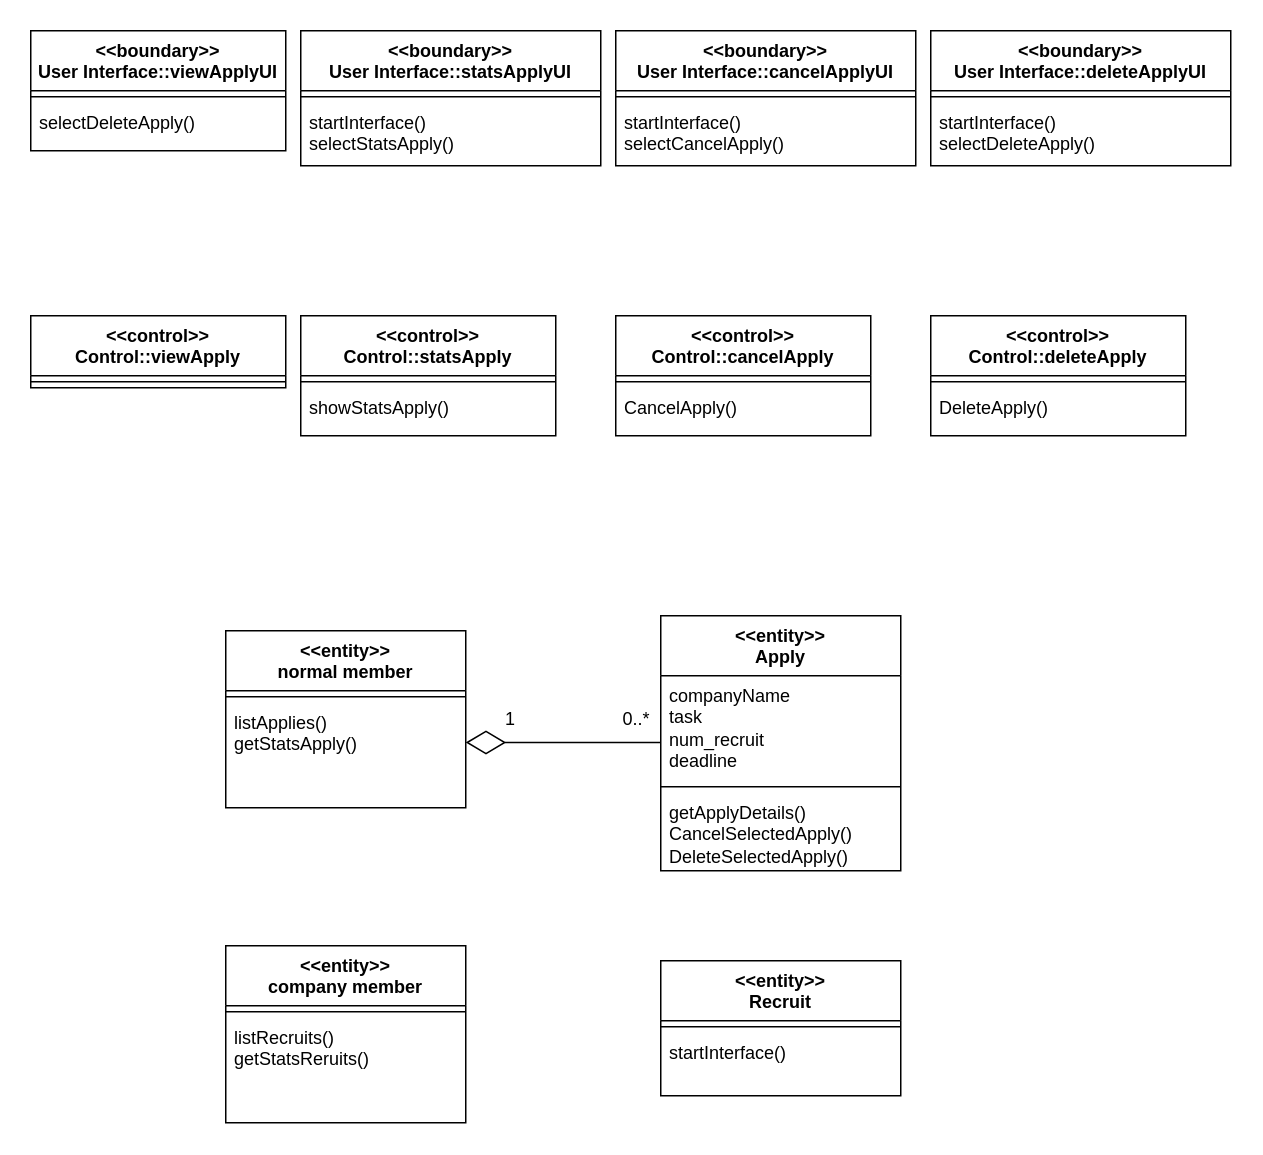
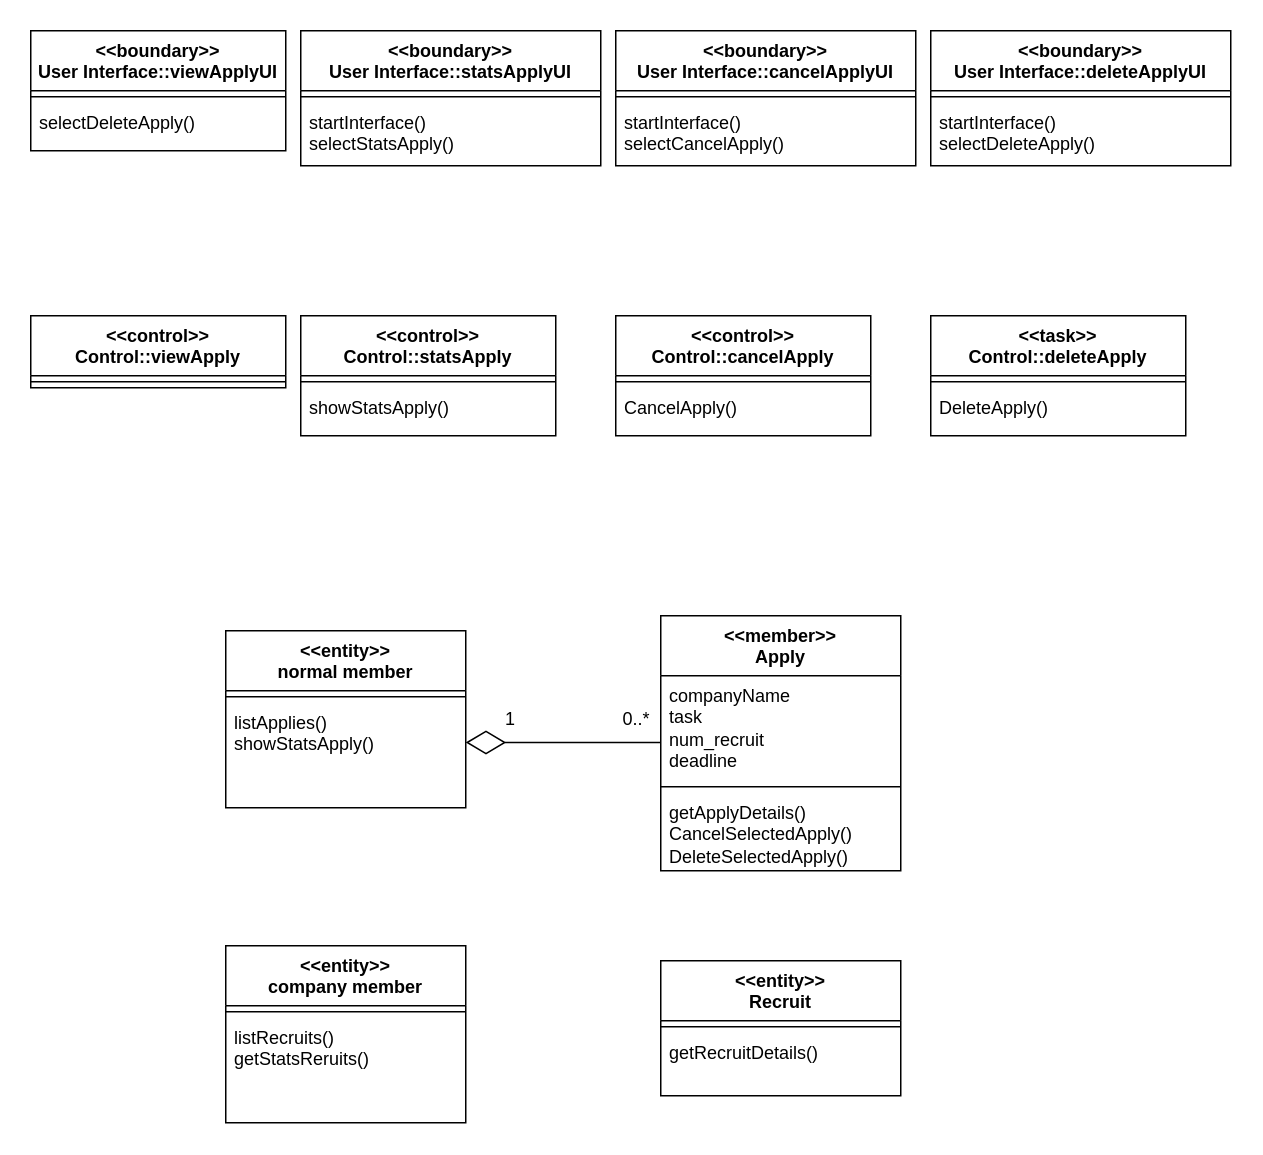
- <mxCell id="26" value="&amp;lt;&amp;lt;control&amp;gt;&amp;gt;&lt;br&gt;Control::deleteApply" style="swimlane;fontStyle=1;align=center;verticalAlign=top;childLayout=stackLayout;horizontal=1;startSize=40;horizontalStack=0;resizeParent=1;resizeParentMax=0;resizeLast=0;collapsible=1;marginBottom=0;whiteSpace=wrap;html=1;" parent="1" vertex="1"><mxGeometry x="620" y="210" width="170" height="80" as="geometry"><mxRectangle x="70" y="230" width="140" height="60" as="alternateBounds" /></mxGeometry></mxCell>
+ <mxCell id="26" value="&amp;lt;&amp;lt;task&amp;gt;&amp;gt;&lt;br&gt;Control::deleteApply" style="swimlane;fontStyle=1;align=center;verticalAlign=top;childLayout=stackLayout;horizontal=1;startSize=40;horizontalStack=0;resizeParent=1;resizeParentMax=0;resizeLast=0;collapsible=1;marginBottom=0;whiteSpace=wrap;html=1;" parent="1" vertex="1"><mxGeometry x="620" y="210" width="170" height="80" as="geometry"><mxRectangle x="70" y="230" width="140" height="60" as="alternateBounds" /></mxGeometry></mxCell>
- <mxCell id="5" value="&amp;lt;&amp;lt;entity&amp;gt;&amp;gt;&lt;br&gt;Apply" style="swimlane;fontStyle=1;align=center;verticalAlign=top;childLayout=stackLayout;horizontal=1;startSize=40;horizontalStack=0;resizeParent=1;resizeParentMax=0;resizeLast=0;collapsible=1;marginBottom=0;whiteSpace=wrap;html=1;" parent="1" vertex="1"><mxGeometry x="440" y="410" width="160" height="170" as="geometry"><mxRectangle x="70" y="230" width="140" height="60" as="alternateBounds" /></mxGeometry></mxCell>
+ <mxCell id="5" value="&amp;lt;&amp;lt;member&amp;gt;&amp;gt;&lt;br&gt;Apply" style="swimlane;fontStyle=1;align=center;verticalAlign=top;childLayout=stackLayout;horizontal=1;startSize=40;horizontalStack=0;resizeParent=1;resizeParentMax=0;resizeLast=0;collapsible=1;marginBottom=0;whiteSpace=wrap;html=1;" parent="1" vertex="1"><mxGeometry x="440" y="410" width="160" height="170" as="geometry"><mxRectangle x="70" y="230" width="140" height="60" as="alternateBounds" /></mxGeometry></mxCell>
- <mxCell id="4" value="listApplies()&lt;br&gt;getStatsApply()" style="text;strokeColor=none;fillColor=none;align=left;verticalAlign=top;spacingLeft=4;spacingRight=4;overflow=hidden;rotatable=0;points=[[0,0.5],[1,0.5]];portConstraint=eastwest;whiteSpace=wrap;html=1;" parent="2" vertex="1"><mxGeometry y="48" width="160" height="70" as="geometry" /></mxCell>
+ <mxCell id="4" value="listApplies()&lt;br&gt;showStatsApply()" style="text;strokeColor=none;fillColor=none;align=left;verticalAlign=top;spacingLeft=4;spacingRight=4;overflow=hidden;rotatable=0;points=[[0,0.5],[1,0.5]];portConstraint=eastwest;whiteSpace=wrap;html=1;" parent="2" vertex="1"><mxGeometry y="48" width="160" height="70" as="geometry" /></mxCell>
- <mxCell id="39" value="startInterface()" style="text;strokeColor=none;fillColor=none;align=left;verticalAlign=top;spacingLeft=4;spacingRight=4;overflow=hidden;rotatable=0;points=[[0,0.5],[1,0.5]];portConstraint=eastwest;whiteSpace=wrap;html=1;" parent="37" vertex="1"><mxGeometry y="48" width="160" height="42" as="geometry" /></mxCell>
+ <mxCell id="39" value="getRecruitDetails()" style="text;strokeColor=none;fillColor=none;align=left;verticalAlign=top;spacingLeft=4;spacingRight=4;overflow=hidden;rotatable=0;points=[[0,0.5],[1,0.5]];portConstraint=eastwest;whiteSpace=wrap;html=1;" parent="37" vertex="1"><mxGeometry y="48" width="160" height="42" as="geometry" /></mxCell>
